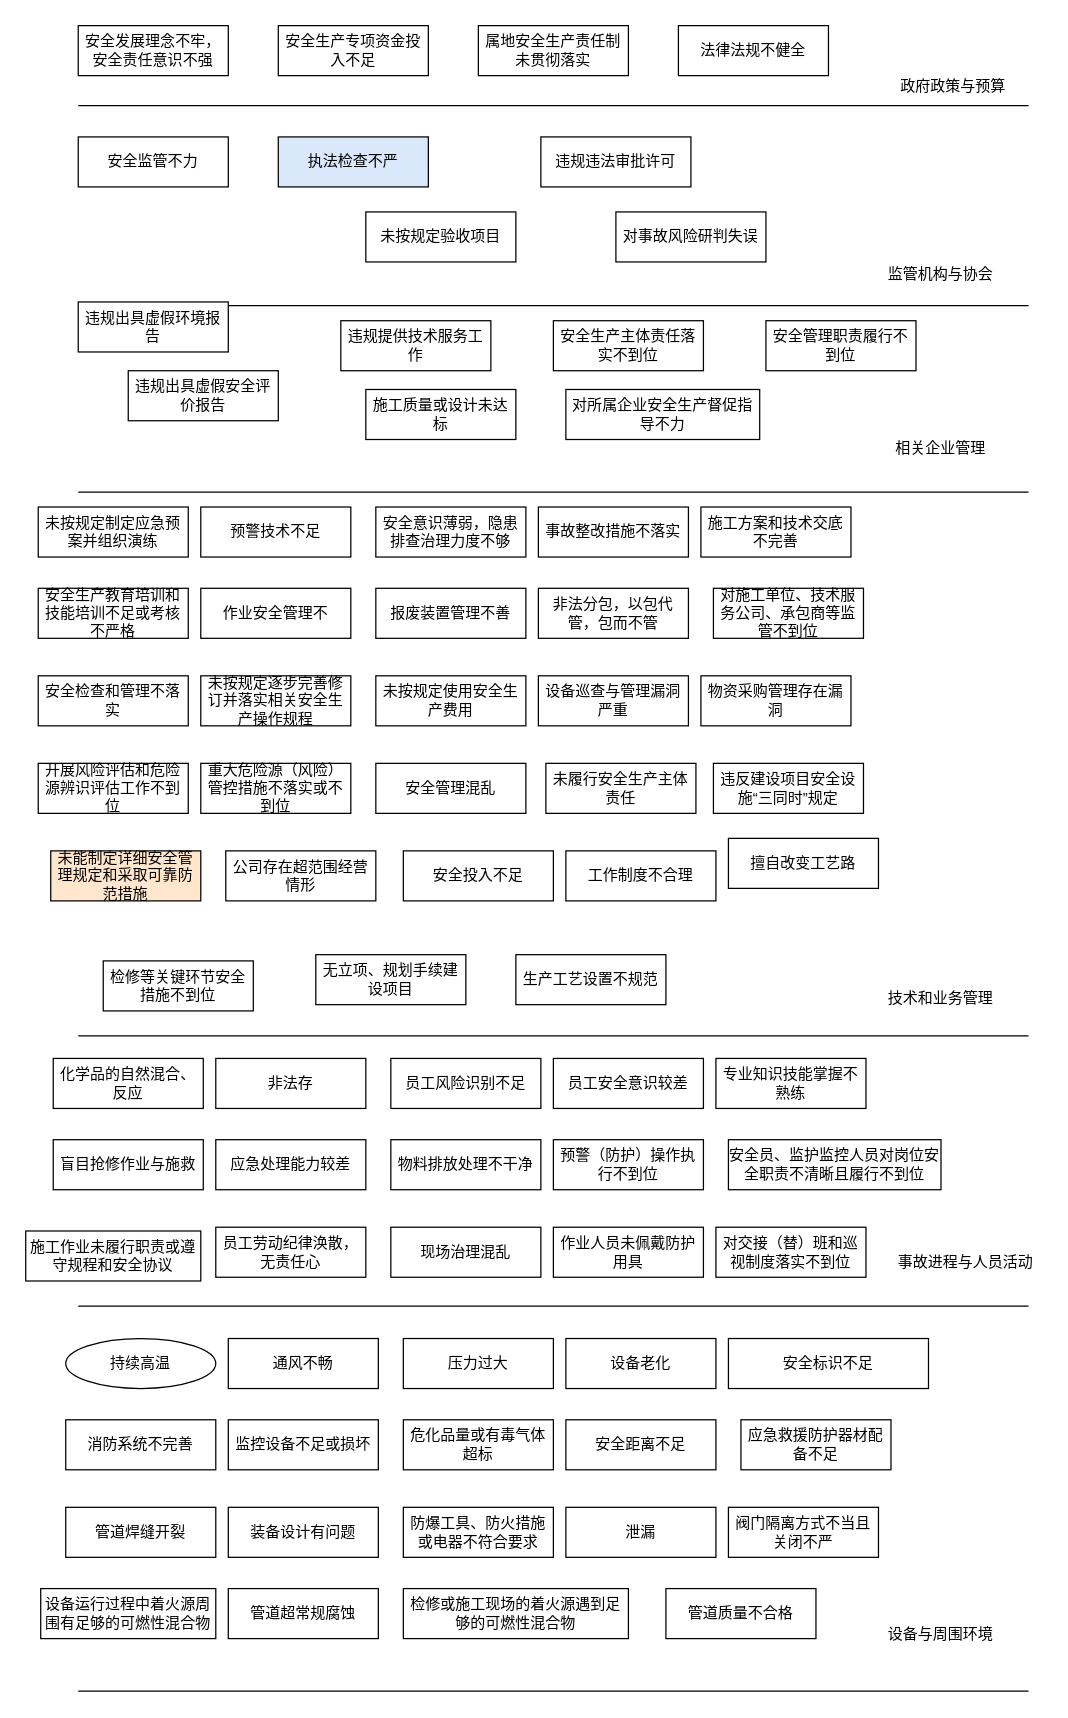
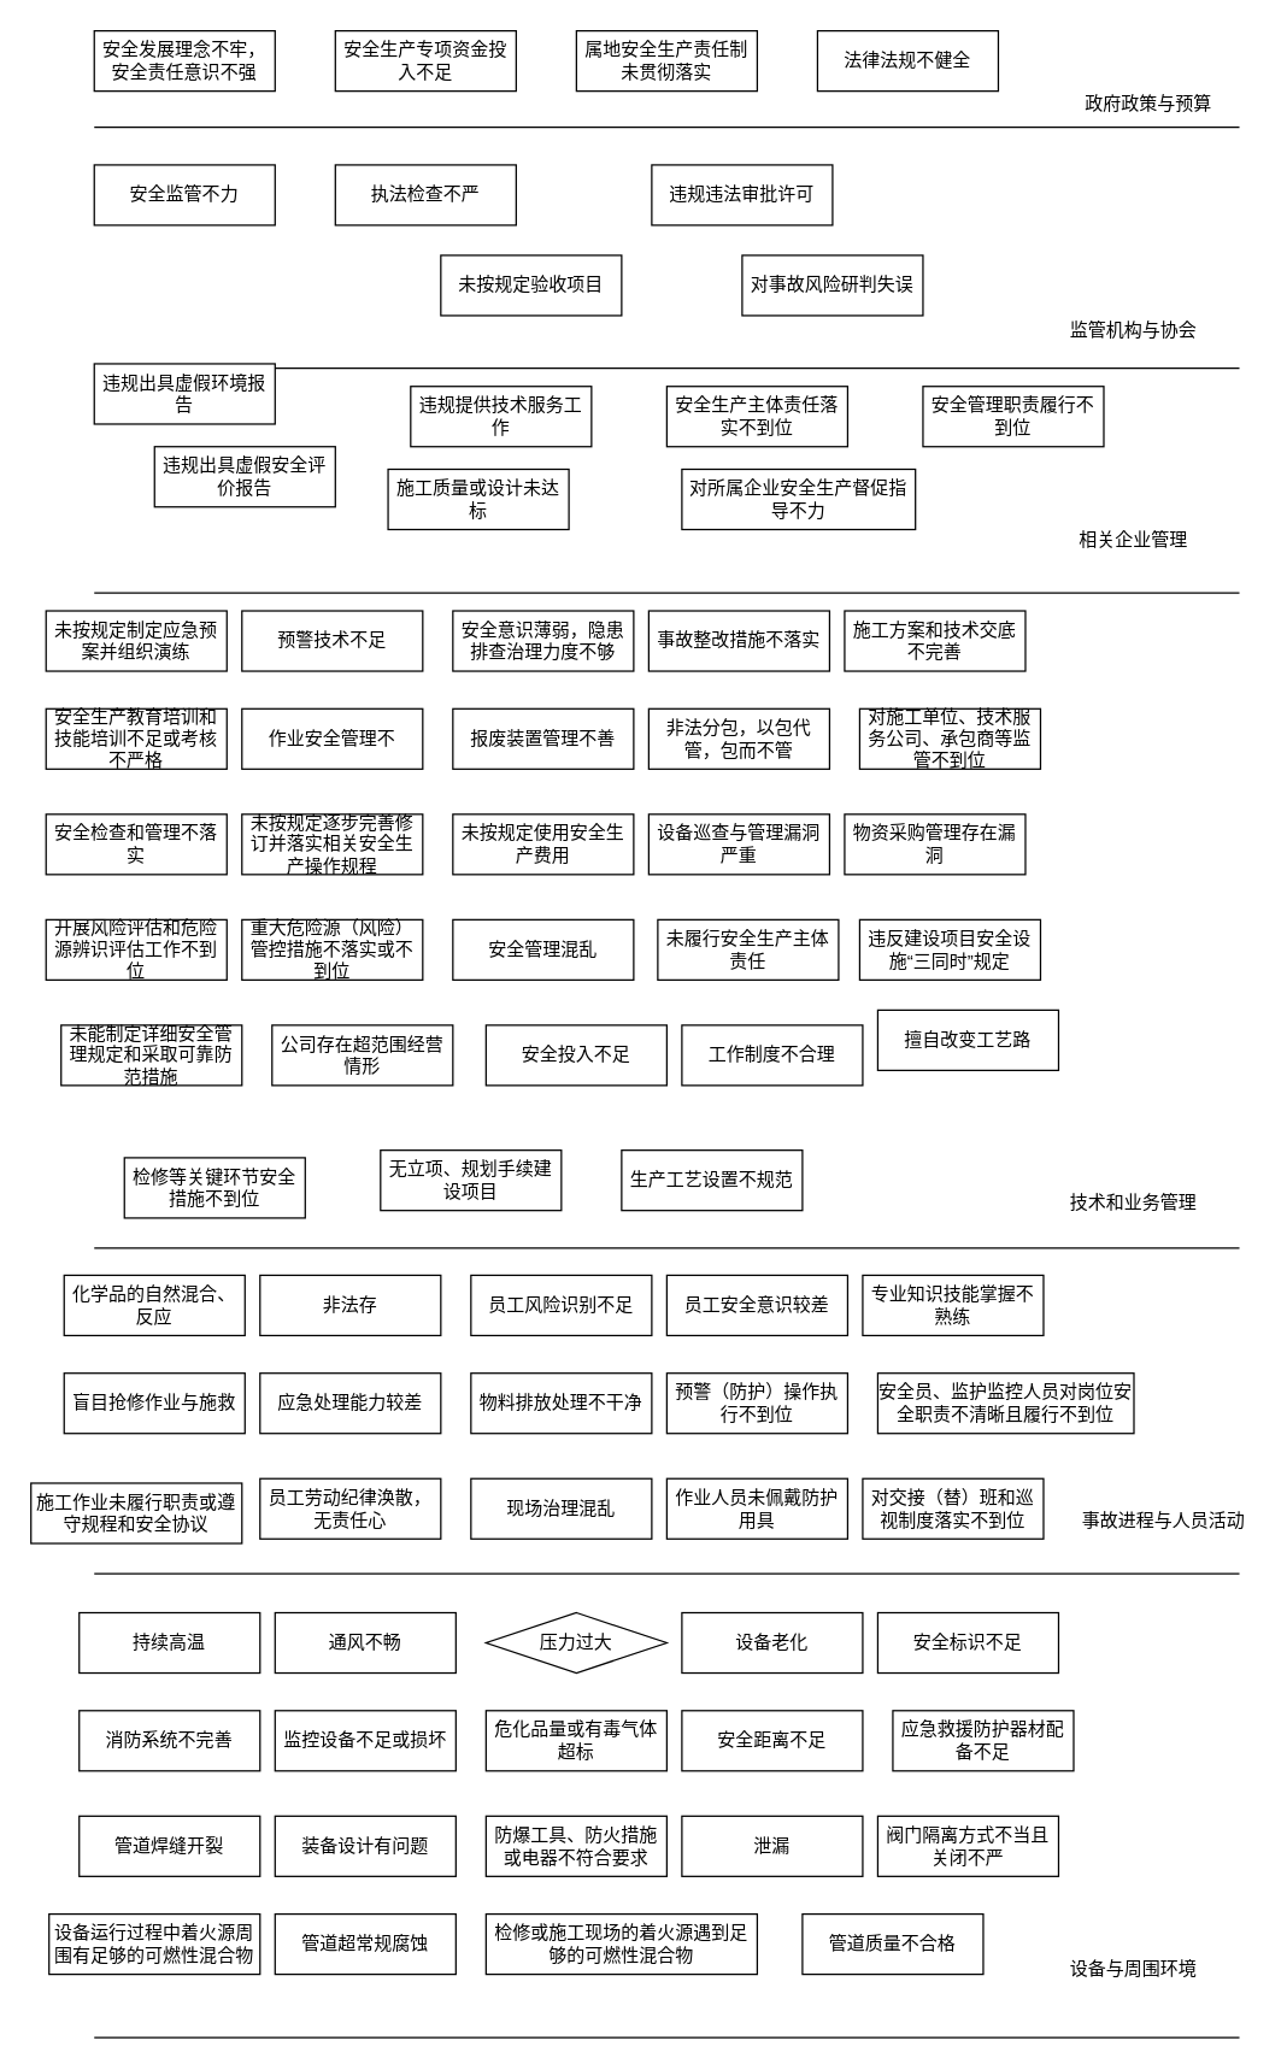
- <mxCell id="21" value="执法检查不严" style="rounded=0;whiteSpace=wrap;html=1;fillColor=#dae8fc;" vertex="1" parent="1"><mxGeometry x="222" y="109" width="120" height="40" as="geometry" /></mxCell>
+ <mxCell id="21" value="执法检查不严" style="rounded=0;whiteSpace=wrap;html=1;" vertex="1" parent="1"><mxGeometry x="222" y="109" width="120" height="40" as="geometry" /></mxCell>
- <mxCell id="26" value="施工质量或设计未达标" style="rounded=0;whiteSpace=wrap;html=1;" vertex="1" parent="1"><mxGeometry x="292" y="311" width="120" height="40" as="geometry" /></mxCell>
+ <mxCell id="26" value="施工质量或设计未达标" style="rounded=0;whiteSpace=wrap;html=1;" vertex="1" parent="1"><mxGeometry x="257" y="311" width="120" height="40" as="geometry" /></mxCell>
- <mxCell id="50" value="未能制定详细安全管理规定和采取可靠防范措施" style="rounded=0;whiteSpace=wrap;html=1;fillColor=#ffe6cc;" vertex="1" parent="1"><mxGeometry x="40" y="680" width="120" height="40" as="geometry" /></mxCell>
+ <mxCell id="50" value="未能制定详细安全管理规定和采取可靠防范措施" style="rounded=0;whiteSpace=wrap;html=1;" vertex="1" parent="1"><mxGeometry x="40" y="680" width="120" height="40" as="geometry" /></mxCell>
- <mxCell id="73" value="持续高温" style="ellipse;whiteSpace=wrap;html=1;" vertex="1" parent="1"><mxGeometry x="52" y="1070" width="120" height="40" as="geometry" /></mxCell>
+ <mxCell id="73" value="持续高温" style="rounded=0;whiteSpace=wrap;html=1;" vertex="1" parent="1"><mxGeometry x="52" y="1070" width="120" height="40" as="geometry" /></mxCell>
- <mxCell id="79" value="压力过大" style="rounded=0;whiteSpace=wrap;html=1;" vertex="1" parent="1"><mxGeometry x="322" y="1070" width="120" height="40" as="geometry" /></mxCell>
+ <mxCell id="79" value="压力过大" style="rhombus;whiteSpace=wrap;html=1;" vertex="1" parent="1"><mxGeometry x="322" y="1070" width="120" height="40" as="geometry" /></mxCell>
- <mxCell id="85" value="安全标识不足" style="rounded=0;whiteSpace=wrap;html=1;" vertex="1" parent="1"><mxGeometry x="582" y="1070" width="160" height="40" as="geometry" /></mxCell>
+ <mxCell id="85" value="安全标识不足" style="rounded=0;whiteSpace=wrap;html=1;" vertex="1" parent="1"><mxGeometry x="582" y="1070" width="120" height="40" as="geometry" /></mxCell>
